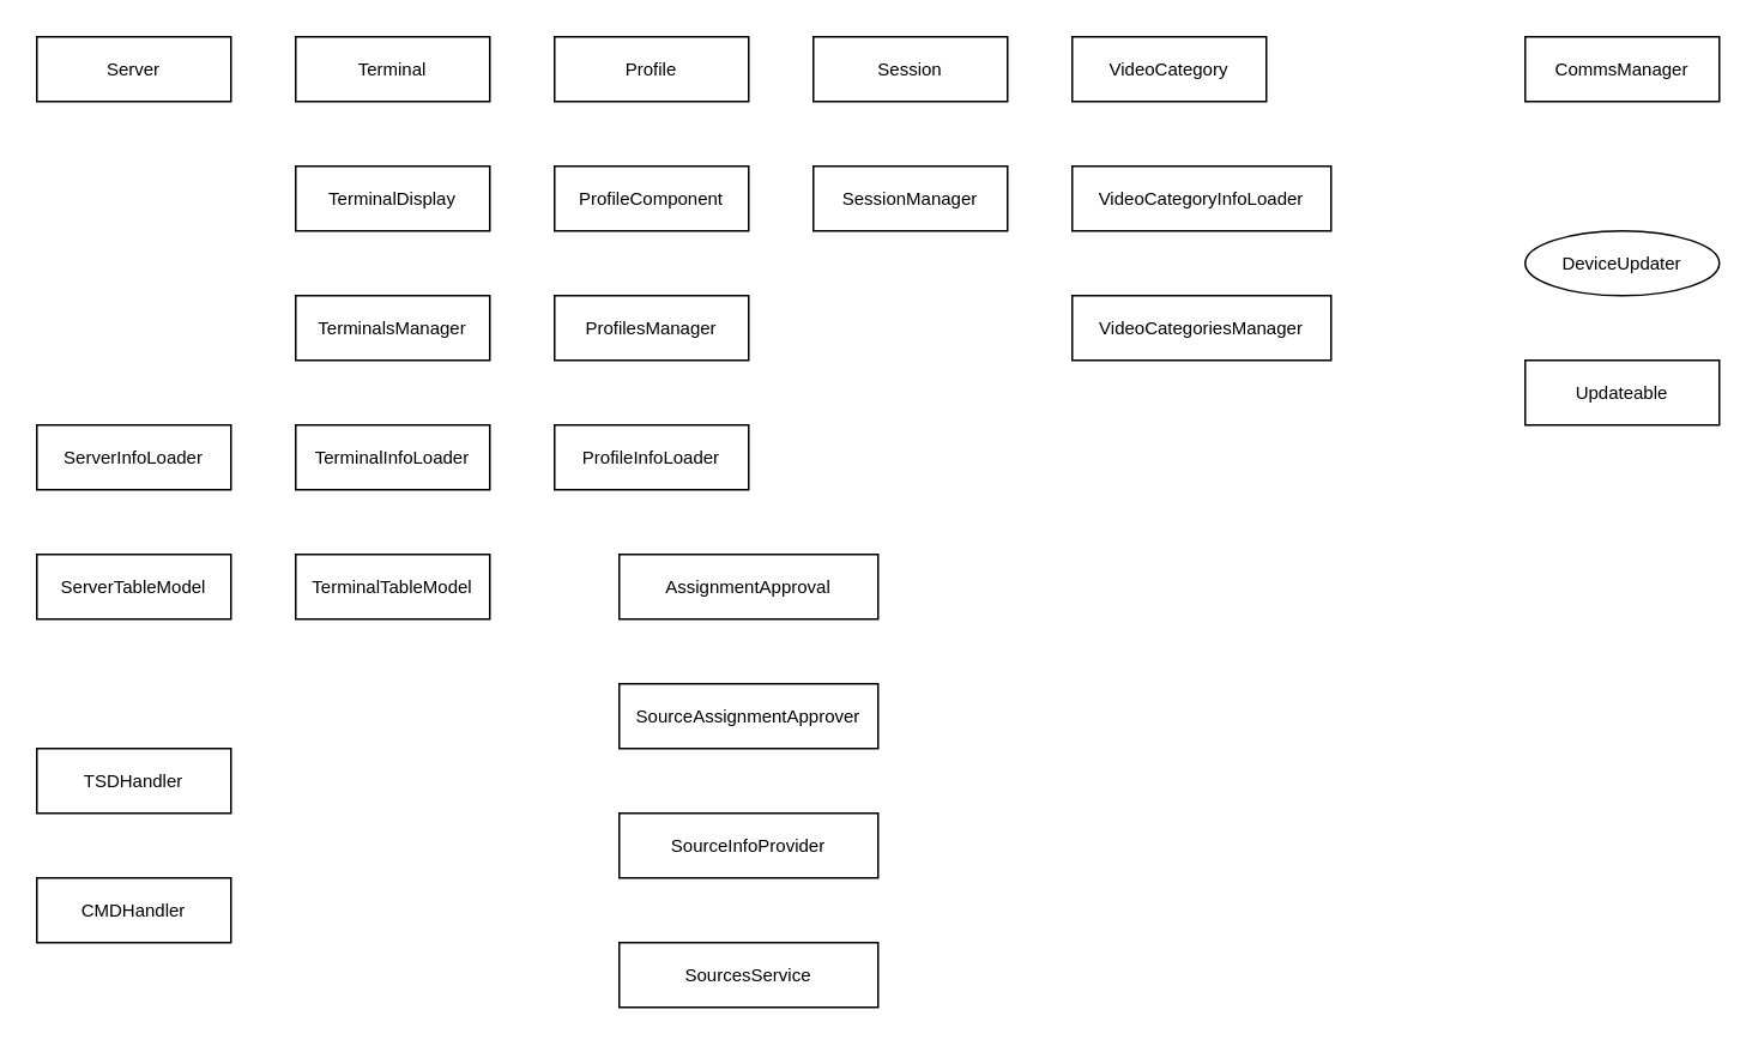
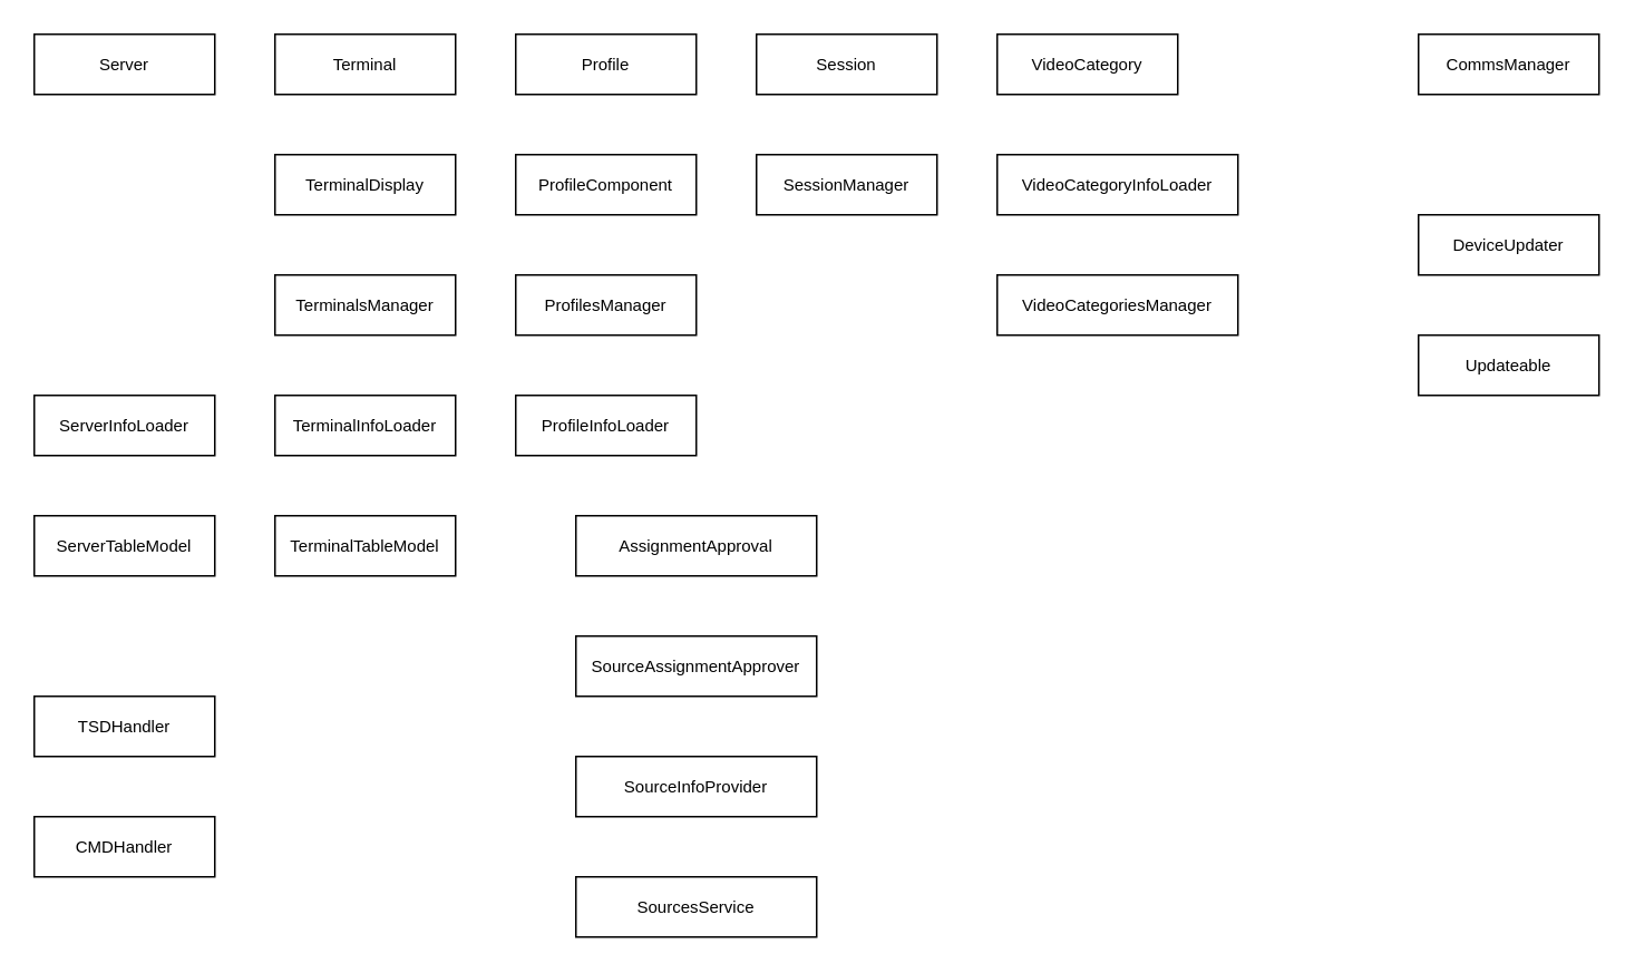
- <mxCell id="9" value="DeviceUpdater&lt;br&gt;" style="ellipse;whiteSpace=wrap;html=1;fontSize=10;" vertex="1" parent="1"><mxGeometry x="848" y="128" width="108" height="36" as="geometry" /></mxCell>
+ <mxCell id="9" value="DeviceUpdater&lt;br&gt;" style="rounded=0;whiteSpace=wrap;html=1;fontSize=10;" vertex="1" parent="1"><mxGeometry x="848" y="128" width="108" height="36" as="geometry" /></mxCell>
